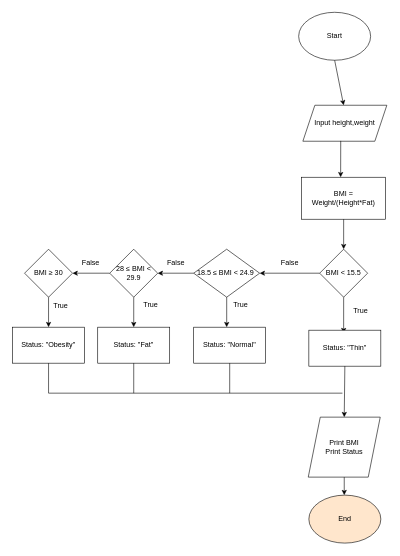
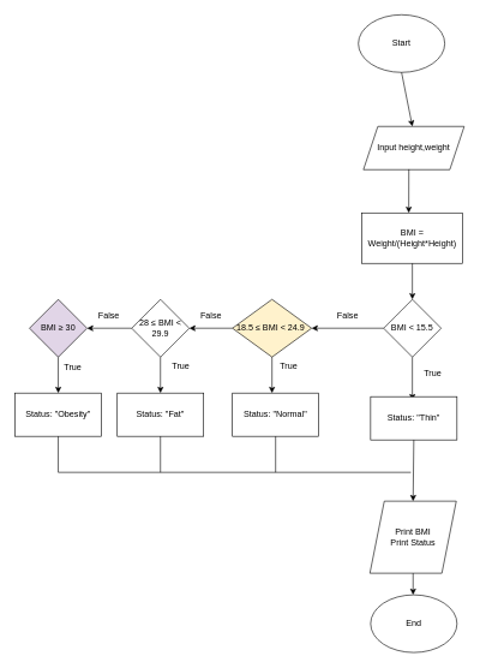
- <mxCell id="6" value="BMI = Weight/(Height*Fat)" style="rounded=0;whiteSpace=wrap;html=1;" vertex="1" parent="1"><mxGeometry x="502" y="295" width="140" height="70" as="geometry" /></mxCell>
+ <mxCell id="6" value="BMI = Weight/(Height*Height)" style="rounded=0;whiteSpace=wrap;html=1;" vertex="1" parent="1"><mxGeometry x="502" y="295" width="140" height="70" as="geometry" /></mxCell>
- <mxCell id="16" value="BMI ≥ 30" style="rhombus;whiteSpace=wrap;html=1;" vertex="1" parent="1"><mxGeometry x="40" y="415" width="80" height="80" as="geometry" /></mxCell>
+ <mxCell id="16" value="BMI ≥ 30" style="rhombus;whiteSpace=wrap;html=1;fillColor=#e1d5e7;" vertex="1" parent="1"><mxGeometry x="40" y="415" width="80" height="80" as="geometry" /></mxCell>
- <mxCell id="10" value="18.5 ≤ BMI &amp;lt; 24.9&amp;nbsp;" style="rhombus;whiteSpace=wrap;html=1;" vertex="1" parent="1"><mxGeometry x="322" y="415" width="110" height="80" as="geometry" /></mxCell>
+ <mxCell id="10" value="18.5 ≤ BMI &amp;lt; 24.9&amp;nbsp;" style="rhombus;whiteSpace=wrap;html=1;fillColor=#fff2cc;" vertex="1" parent="1"><mxGeometry x="322" y="415" width="110" height="80" as="geometry" /></mxCell>
- <mxCell id="37" value="End" style="ellipse;whiteSpace=wrap;html=1;fillColor=#ffe6cc;" vertex="1" parent="1"><mxGeometry x="514" y="825" width="120" height="80" as="geometry" /></mxCell>
+ <mxCell id="37" value="End" style="ellipse;whiteSpace=wrap;html=1;" vertex="1" parent="1"><mxGeometry x="514" y="825" width="120" height="80" as="geometry" /></mxCell>
